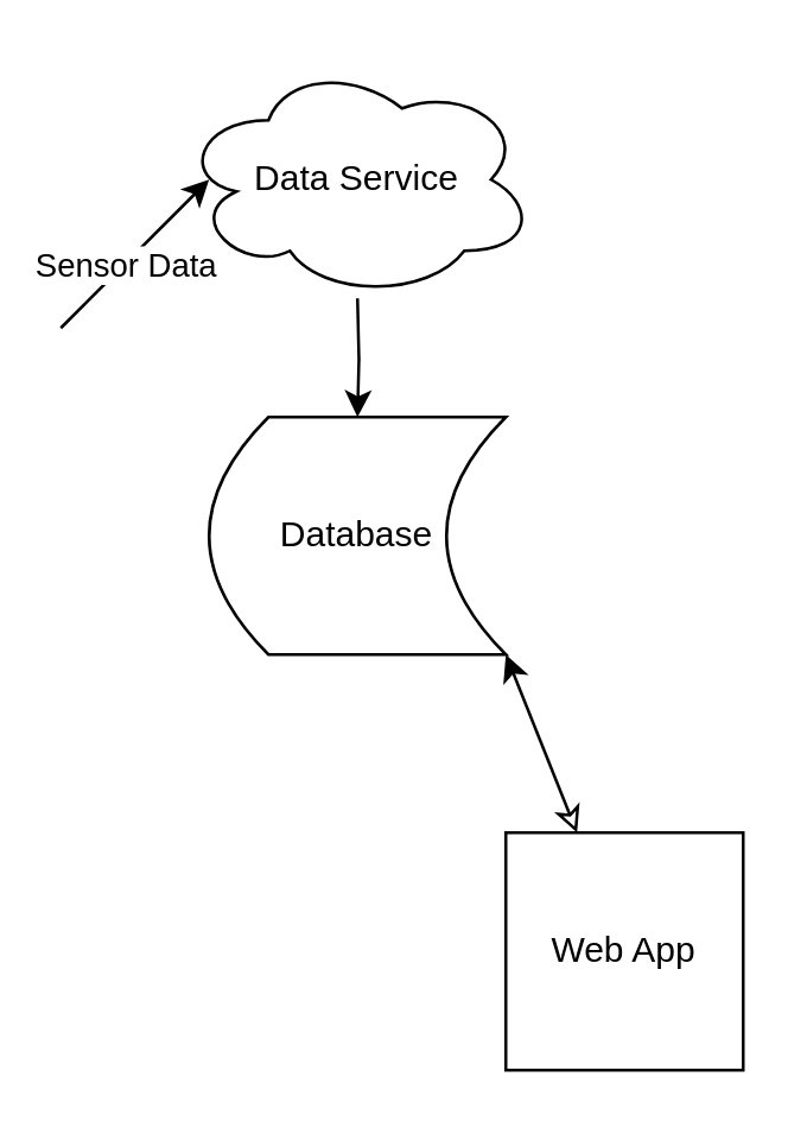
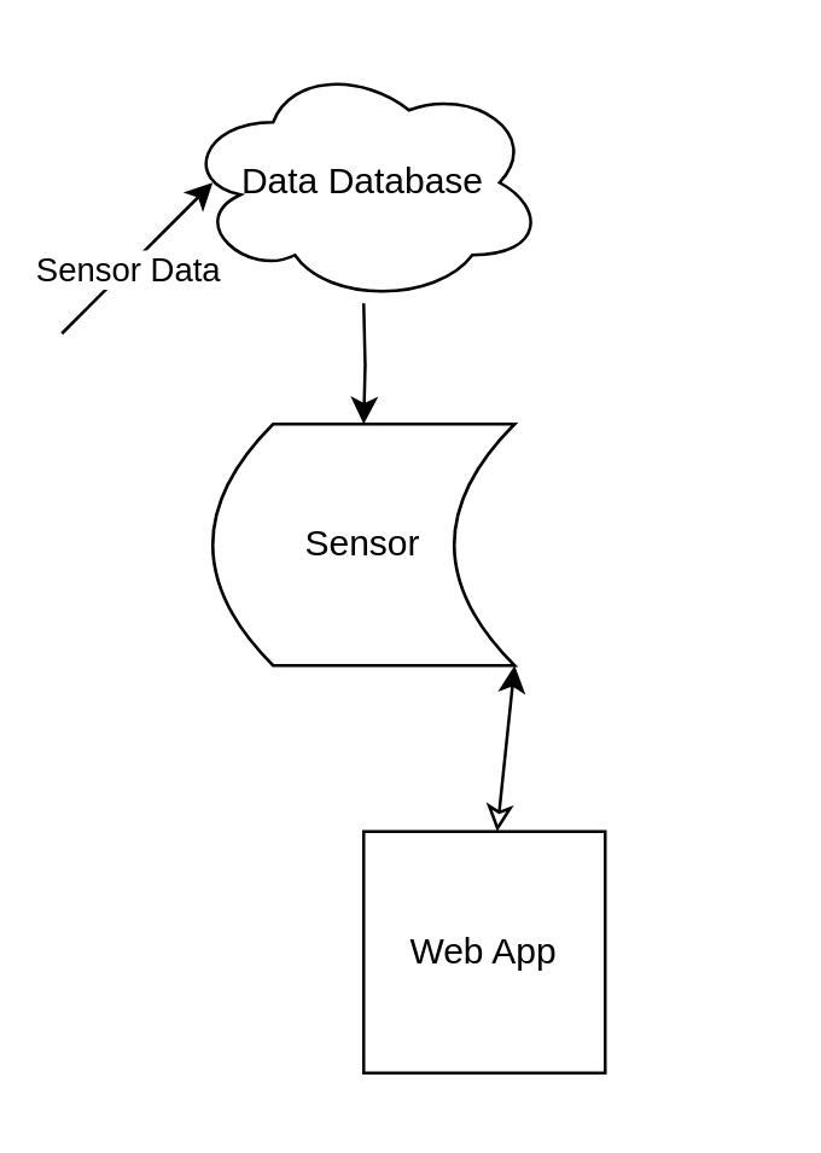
- <mxCell id="3" value="Data Service" style="ellipse;shape=cloud;whiteSpace=wrap;html=1;" vertex="1" parent="1"><mxGeometry x="60" y="20" width="120" height="80" as="geometry" /></mxCell>
+ <mxCell id="3" value="Data Database" style="ellipse;shape=cloud;whiteSpace=wrap;html=1;" vertex="1" parent="1"><mxGeometry x="60" y="20" width="120" height="80" as="geometry" /></mxCell>
- <mxCell id="4" value="Database" style="shape=dataStorage;whiteSpace=wrap;html=1;fixedSize=1;" vertex="1" parent="1"><mxGeometry x="70" y="140" width="100" height="80" as="geometry" /></mxCell>
+ <mxCell id="4" value="Sensor" style="shape=dataStorage;whiteSpace=wrap;html=1;fixedSize=1;" vertex="1" parent="1"><mxGeometry x="70" y="140" width="100" height="80" as="geometry" /></mxCell>
- <mxCell id="6" value="Web App" style="whiteSpace=wrap;html=1;aspect=fixed;" vertex="1" parent="1"><mxGeometry x="170" y="280" width="80" height="80" as="geometry" /></mxCell>
+ <mxCell id="6" value="Web App" style="whiteSpace=wrap;html=1;aspect=fixed;" vertex="1" parent="1"><mxGeometry x="120" y="275" width="80" height="80" as="geometry" /></mxCell>
